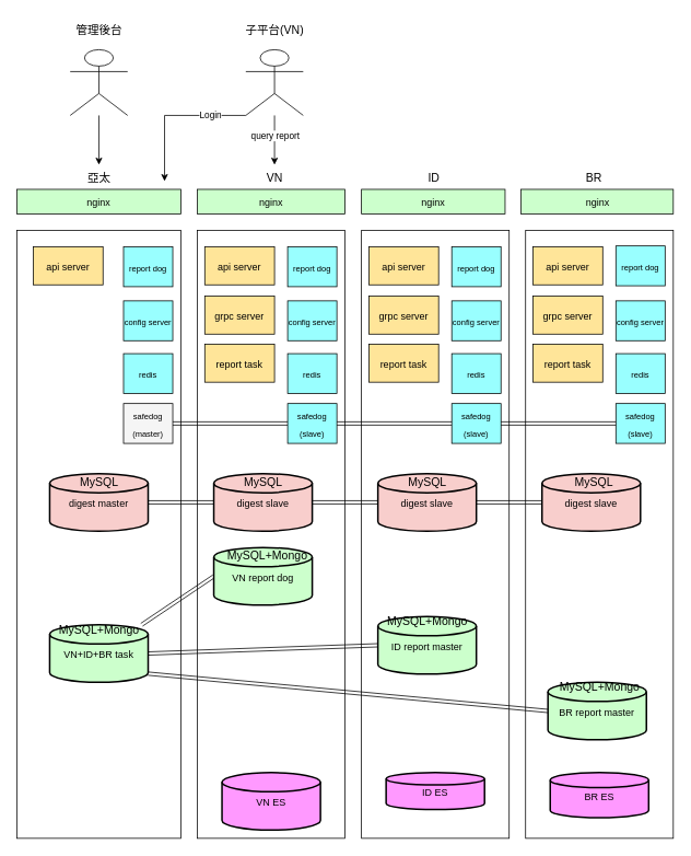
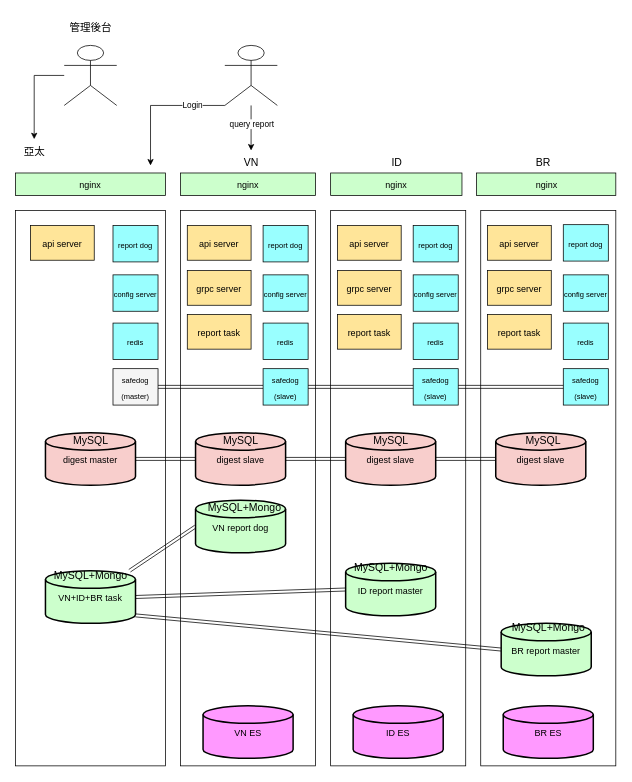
- <mxCell id="23" value="&lt;font style=&quot;font-size: 14px;&quot;&gt;子平台(VN)&lt;/font&gt;" style="text;html=1;resizable=0;autosize=1;align=center;verticalAlign=middle;points=[];fillColor=none;strokeColor=none;rounded=0;fontSize=18;" parent="1" vertex="1"><mxGeometry x="289" y="20" width="90" height="30" as="geometry" /></mxCell>
- <mxCell id="15" value="&lt;span style=&quot;font-size: 14px;&quot;&gt;亞太&lt;/span&gt;" style="text;html=1;resizable=0;autosize=1;align=center;verticalAlign=middle;points=[];fillColor=none;strokeColor=none;rounded=0;fontSize=18;" parent="1" vertex="1"><mxGeometry x="100" y="200" width="40" height="30" as="geometry" /></mxCell>
+ <mxCell id="15" value="&lt;span style=&quot;font-size: 14px;&quot;&gt;亞太&lt;/span&gt;" style="text;html=1;resizable=0;autosize=1;align=center;verticalAlign=middle;points=[];fillColor=none;strokeColor=none;rounded=0;fontSize=18;" parent="1" vertex="1"><mxGeometry x="25" y="185" width="40" height="30" as="geometry" /></mxCell>
- <mxCell id="75" value="&lt;font style=&quot;font-size: 12px;&quot;&gt;ID ES&lt;br&gt;&lt;/font&gt;" style="strokeWidth=2;html=1;shape=mxgraph.flowchart.database;whiteSpace=wrap;fontSize=18;fillColor=#FF99FF;" parent="1" vertex="1"><mxGeometry x="470" y="940" width="120" height="45" as="geometry" /></mxCell>
+ <mxCell id="75" value="&lt;font style=&quot;font-size: 12px;&quot;&gt;ID ES&lt;br&gt;&lt;/font&gt;" style="strokeWidth=2;html=1;shape=mxgraph.flowchart.database;whiteSpace=wrap;fontSize=18;fillColor=#FF99FF;" parent="1" vertex="1"><mxGeometry x="470" y="940" width="120" height="70" as="geometry" /></mxCell>
- <mxCell id="76" value="&lt;font style=&quot;font-size: 12px;&quot;&gt;BR ES&lt;br&gt;&lt;/font&gt;" style="strokeWidth=2;html=1;shape=mxgraph.flowchart.database;whiteSpace=wrap;fontSize=18;fillColor=#FF99FF;" parent="1" vertex="1"><mxGeometry x="670" y="940" width="120" height="55" as="geometry" /></mxCell>
+ <mxCell id="76" value="&lt;font style=&quot;font-size: 12px;&quot;&gt;BR ES&lt;br&gt;&lt;/font&gt;" style="strokeWidth=2;html=1;shape=mxgraph.flowchart.database;whiteSpace=wrap;fontSize=18;fillColor=#FF99FF;" parent="1" vertex="1"><mxGeometry x="670" y="940" width="120" height="70" as="geometry" /></mxCell>
